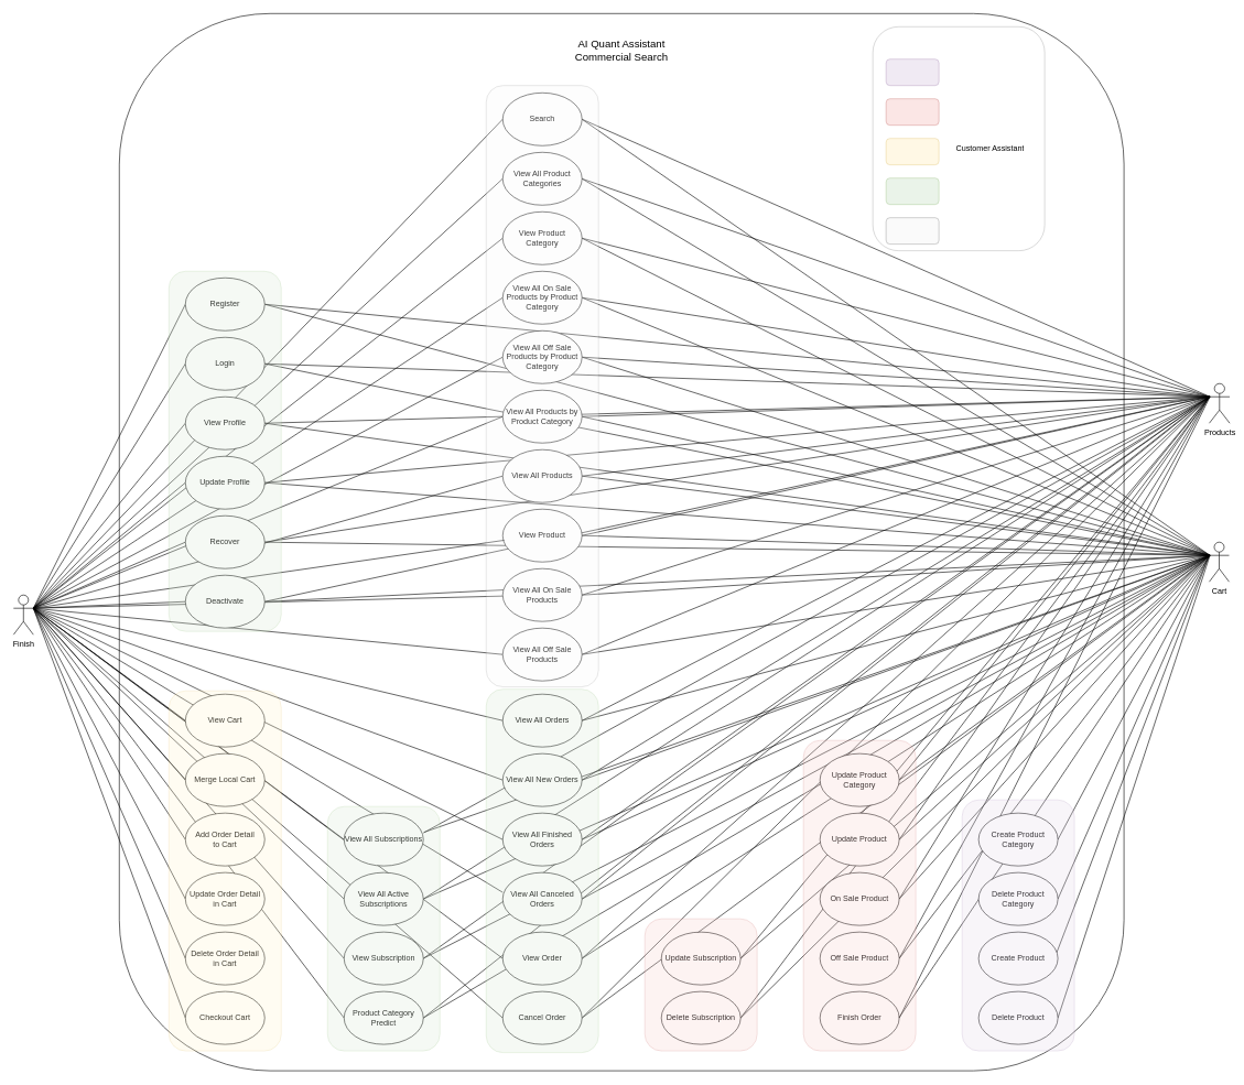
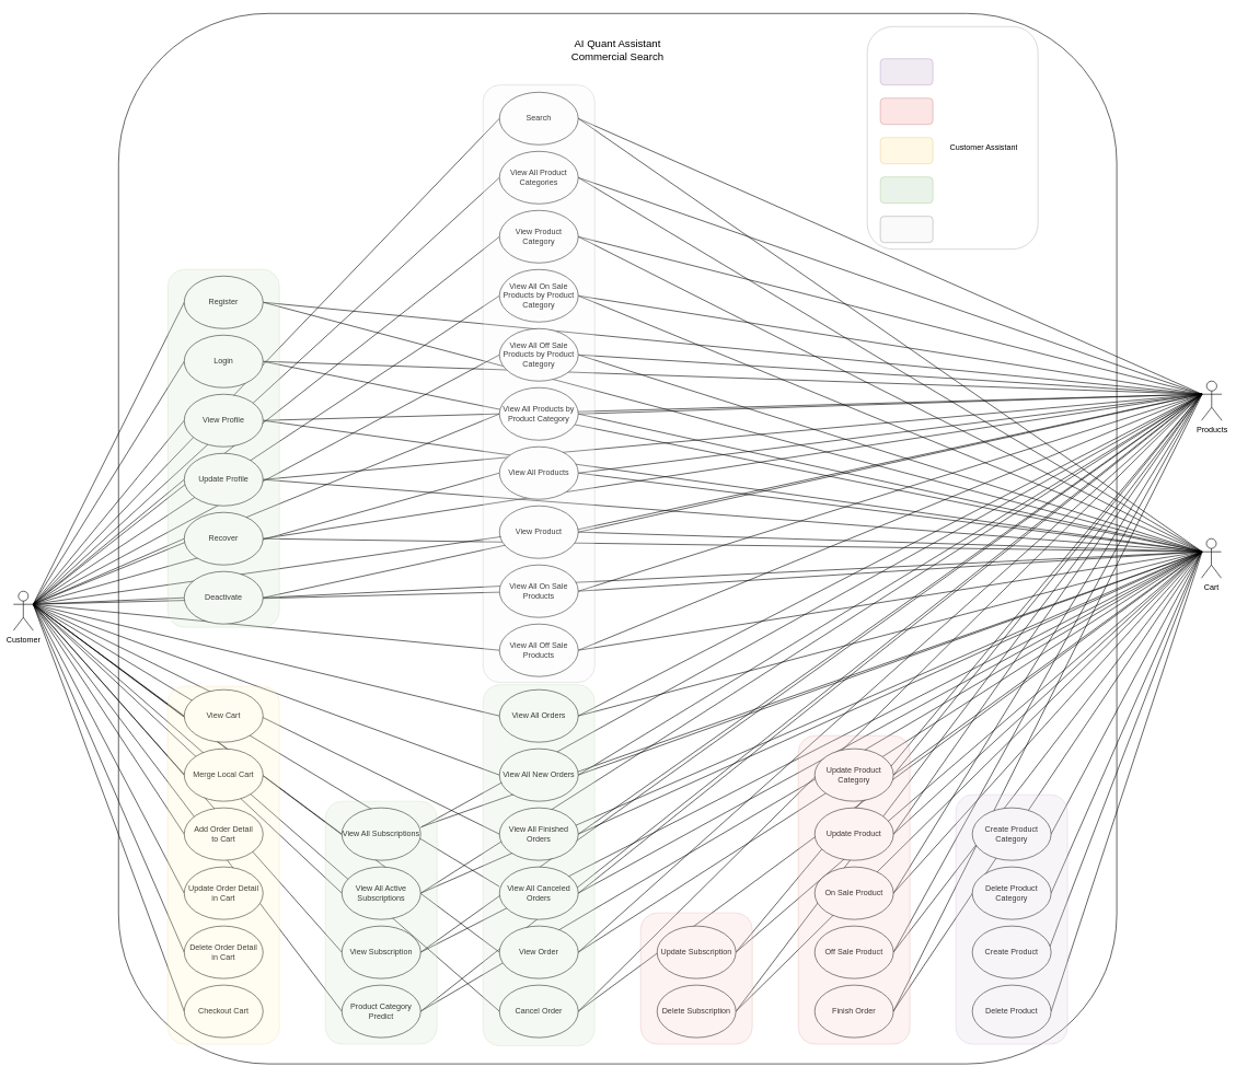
- <mxCell id="6" value="Finish" style="shape=umlActor;verticalLabelPosition=bottom;verticalAlign=top;html=1;outlineConnect=0;" parent="1" vertex="1"><mxGeometry x="20" y="900" width="30" height="60" as="geometry" /></mxCell>
+ <mxCell id="6" value="Customer" style="shape=umlActor;verticalLabelPosition=bottom;verticalAlign=top;html=1;outlineConnect=0;" parent="1" vertex="1"><mxGeometry x="20" y="900" width="30" height="60" as="geometry" /></mxCell>
